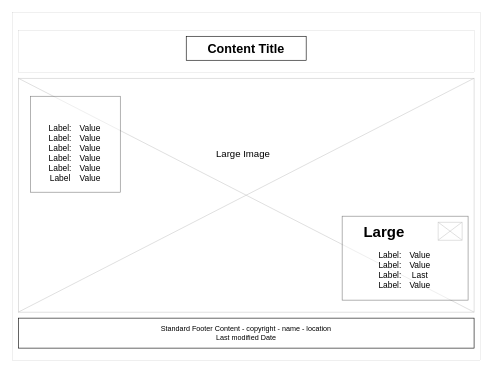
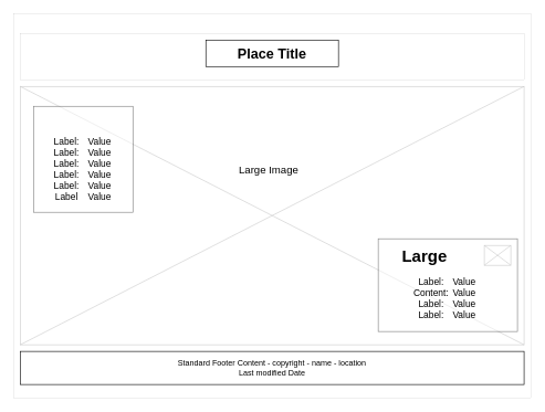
- <mxCell id="17" value="&lt;b&gt;&lt;font style=&quot;font-size: 21px;&quot;&gt;Content Title&lt;/font&gt;&lt;/b&gt;" style="text;html=1;align=center;verticalAlign=middle;whiteSpace=wrap;rounded=0;" vertex="1" parent="1"><mxGeometry x="320" y="65" width="180" height="30" as="geometry" /></mxCell>
+ <mxCell id="17" value="&lt;b&gt;&lt;font style=&quot;font-size: 21px;&quot;&gt;Place Title&lt;/font&gt;&lt;/b&gt;" style="text;html=1;align=center;verticalAlign=middle;whiteSpace=wrap;rounded=0;" vertex="1" parent="1"><mxGeometry x="320" y="65" width="180" height="30" as="geometry" /></mxCell>
- <mxCell id="9" value="&lt;font style=&quot;font-size: 14px;&quot;&gt;Label:&lt;/font&gt;&lt;div&gt;&lt;font style=&quot;font-size: 14px;&quot;&gt;Label:&lt;/font&gt;&lt;/div&gt;&lt;div&gt;&lt;font style=&quot;font-size: 14px;&quot;&gt;Label:&lt;/font&gt;&lt;/div&gt;&lt;div&gt;&lt;font style=&quot;font-size: 14px;&quot;&gt;Label:&lt;/font&gt;&lt;/div&gt;" style="text;html=1;align=center;verticalAlign=middle;whiteSpace=wrap;rounded=0;" parent="1" vertex="1"><mxGeometry x="620" y="410" width="60" height="80" as="geometry" /></mxCell>
+ <mxCell id="9" value="&lt;font style=&quot;font-size: 14px;&quot;&gt;Label:&lt;/font&gt;&lt;div&gt;&lt;font style=&quot;font-size: 14px;&quot;&gt;Content:&lt;/font&gt;&lt;/div&gt;&lt;div&gt;&lt;font style=&quot;font-size: 14px;&quot;&gt;Label:&lt;/font&gt;&lt;/div&gt;&lt;div&gt;&lt;font style=&quot;font-size: 14px;&quot;&gt;Label:&lt;/font&gt;&lt;/div&gt;" style="text;html=1;align=center;verticalAlign=middle;whiteSpace=wrap;rounded=0;" parent="1" vertex="1"><mxGeometry x="620" y="410" width="60" height="80" as="geometry" /></mxCell>
- <mxCell id="10" value="&lt;span style=&quot;font-size: 14px;&quot;&gt;Value&lt;/span&gt;&lt;div&gt;&lt;span style=&quot;font-size: 14px;&quot;&gt;Value&lt;/span&gt;&lt;/div&gt;&lt;div&gt;&lt;span style=&quot;font-size: 14px;&quot;&gt;Last&lt;/span&gt;&lt;/div&gt;&lt;div&gt;&lt;span style=&quot;font-size: 14px;&quot;&gt;Value&lt;/span&gt;&lt;/div&gt;" style="text;html=1;align=center;verticalAlign=middle;whiteSpace=wrap;rounded=0;" parent="1" vertex="1"><mxGeometry x="670" y="410" width="60" height="80" as="geometry" /></mxCell>
+ <mxCell id="10" value="&lt;span style=&quot;font-size: 14px;&quot;&gt;Value&lt;/span&gt;&lt;div&gt;&lt;span style=&quot;font-size: 14px;&quot;&gt;Value&lt;/span&gt;&lt;/div&gt;&lt;div&gt;&lt;span style=&quot;font-size: 14px;&quot;&gt;Value&lt;/span&gt;&lt;/div&gt;&lt;div&gt;&lt;span style=&quot;font-size: 14px;&quot;&gt;Value&lt;/span&gt;&lt;/div&gt;" style="text;html=1;align=center;verticalAlign=middle;whiteSpace=wrap;rounded=0;" parent="1" vertex="1"><mxGeometry x="670" y="410" width="60" height="80" as="geometry" /></mxCell>
